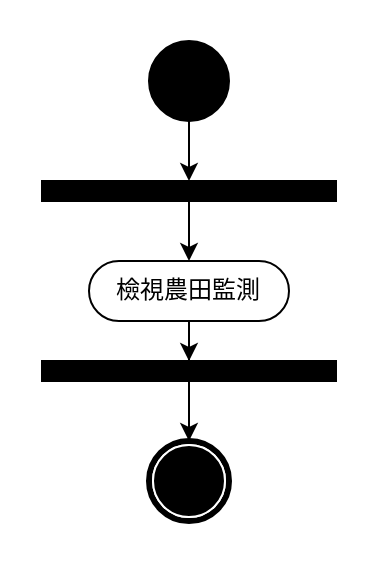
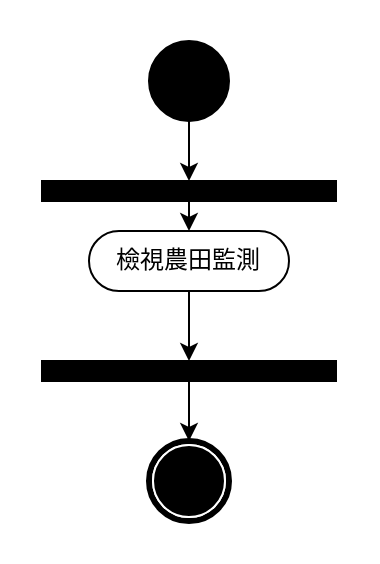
- <mxCell id="7" value="檢視農田監測" style="rounded=1;whiteSpace=wrap;html=1;shadow=0;comic=0;labelBackgroundColor=none;strokeWidth=1;fontFamily=Verdana;fontSize=12;align=center;arcSize=50;" parent="1" vertex="1"><mxGeometry x="44" y="130" width="100" height="30" as="geometry" /></mxCell>
+ <mxCell id="7" value="檢視農田監測" style="rounded=1;whiteSpace=wrap;html=1;shadow=0;comic=0;labelBackgroundColor=none;strokeWidth=1;fontFamily=Verdana;fontSize=12;align=center;arcSize=50;" parent="1" vertex="1"><mxGeometry x="44" y="115" width="100" height="30" as="geometry" /></mxCell>
